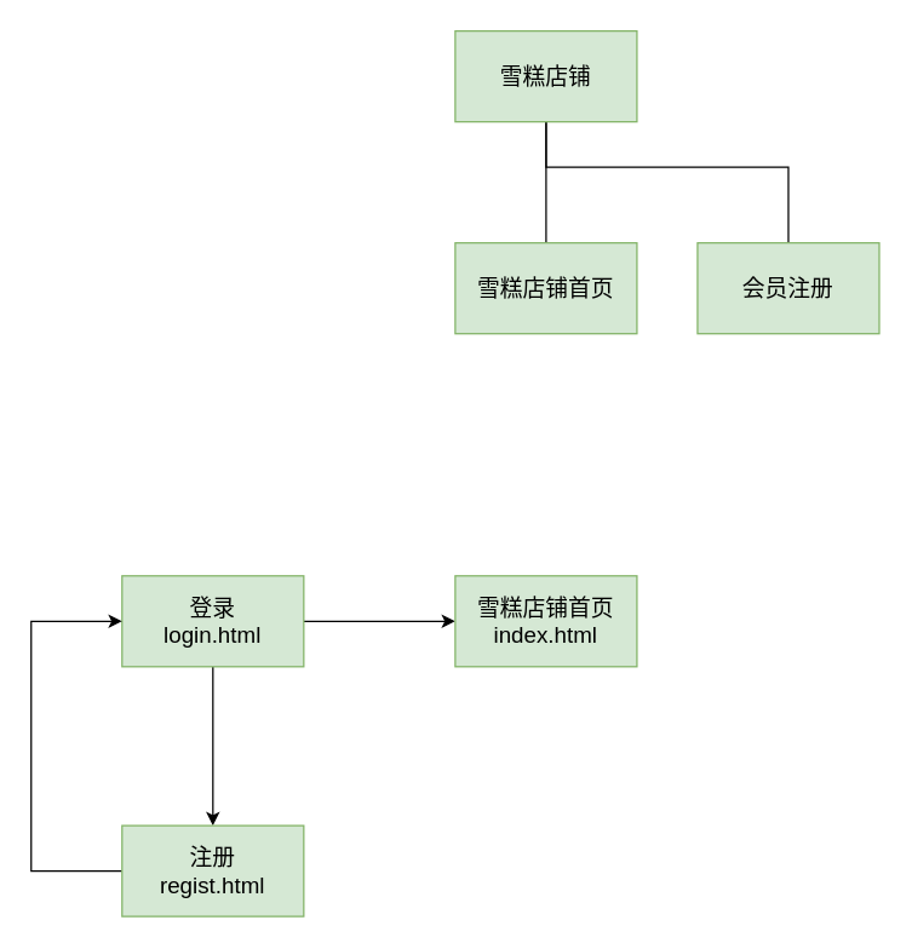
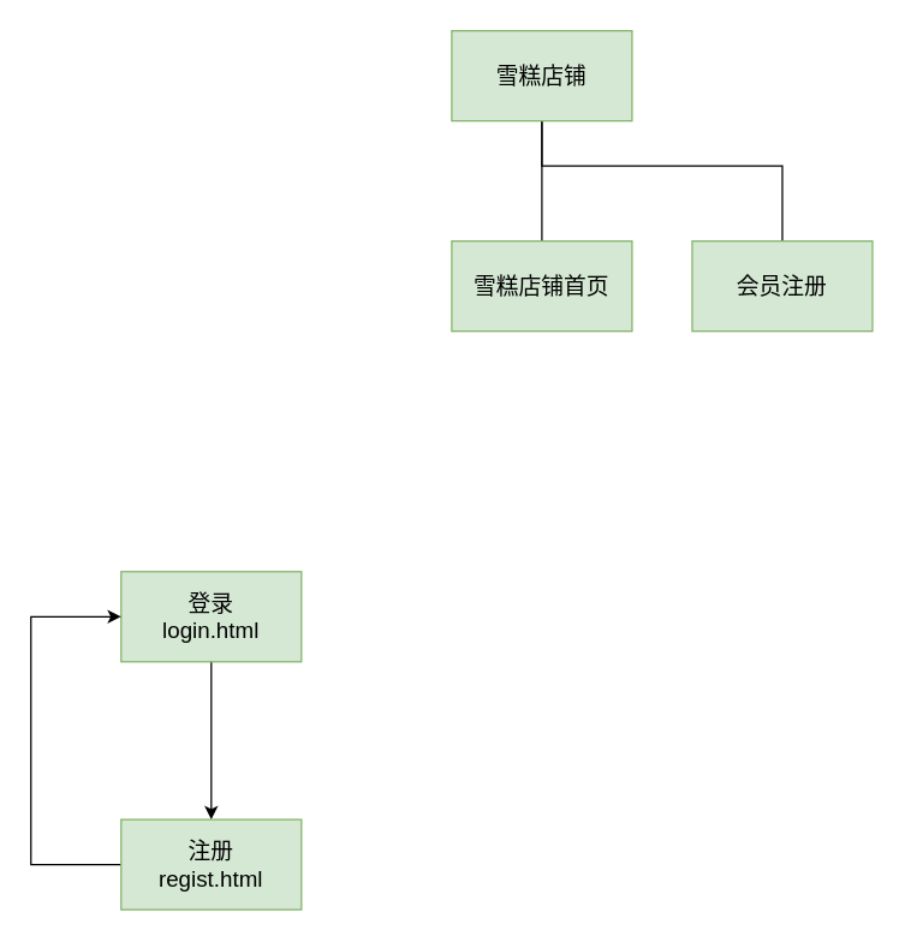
- <mxCell id="7" style="edgeStyle=none;rounded=0;orthogonalLoop=1;jettySize=auto;html=1;exitX=1;exitY=0.5;exitDx=0;exitDy=0;entryX=0;entryY=0.5;entryDx=0;entryDy=0;fontSize=15;endArrow=classic;endFill=1;" edge="1" parent="1" source="9" target="10"><mxGeometry relative="1" as="geometry" /></mxCell>
- <mxCell id="10" value="雪糕店铺首页&lt;br&gt;index.html" style="rounded=0;whiteSpace=wrap;html=1;fontSize=15;fillColor=#d5e8d4;strokeColor=#82b366;" vertex="1" parent="1"><mxGeometry x="300" y="380" width="120" height="60" as="geometry" /></mxCell>
